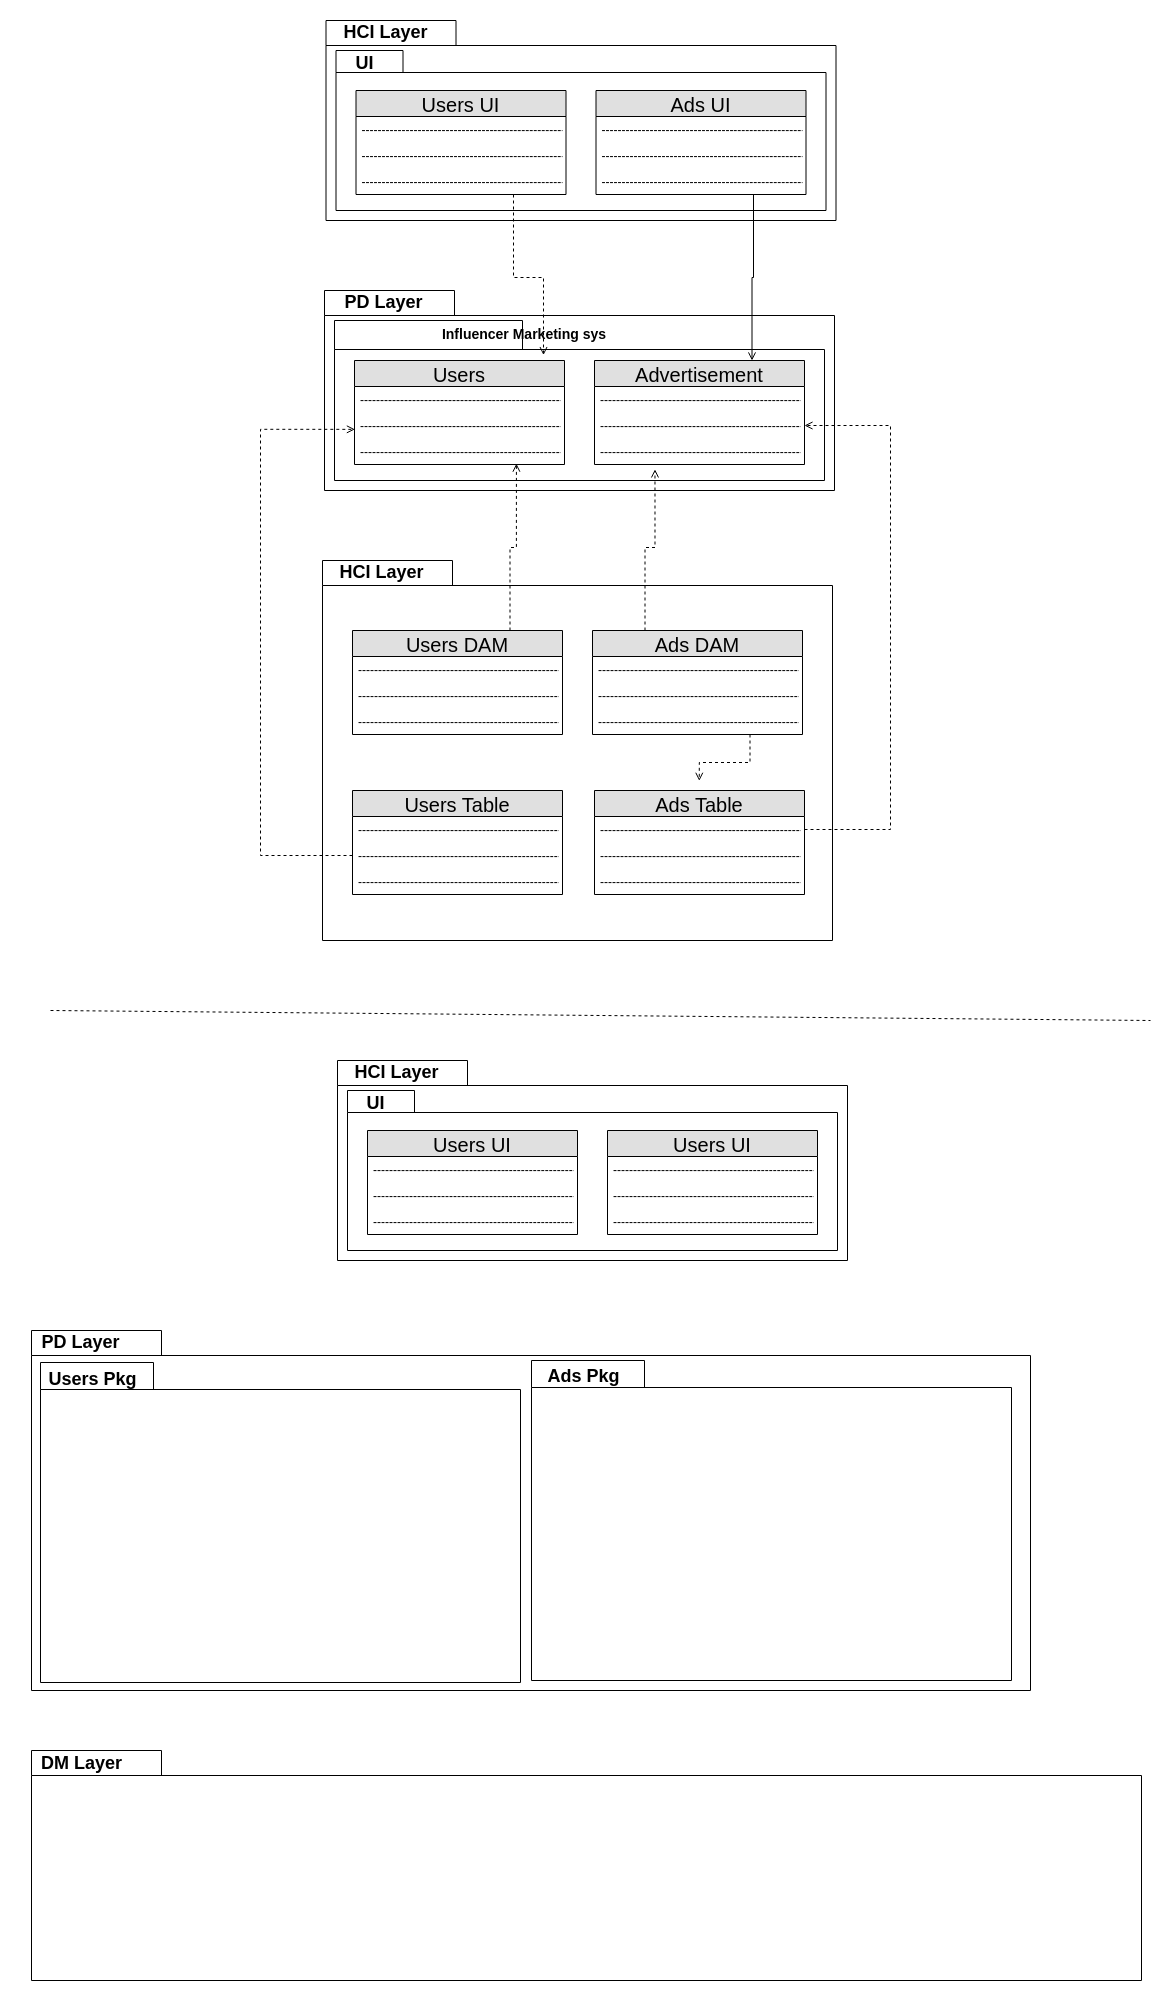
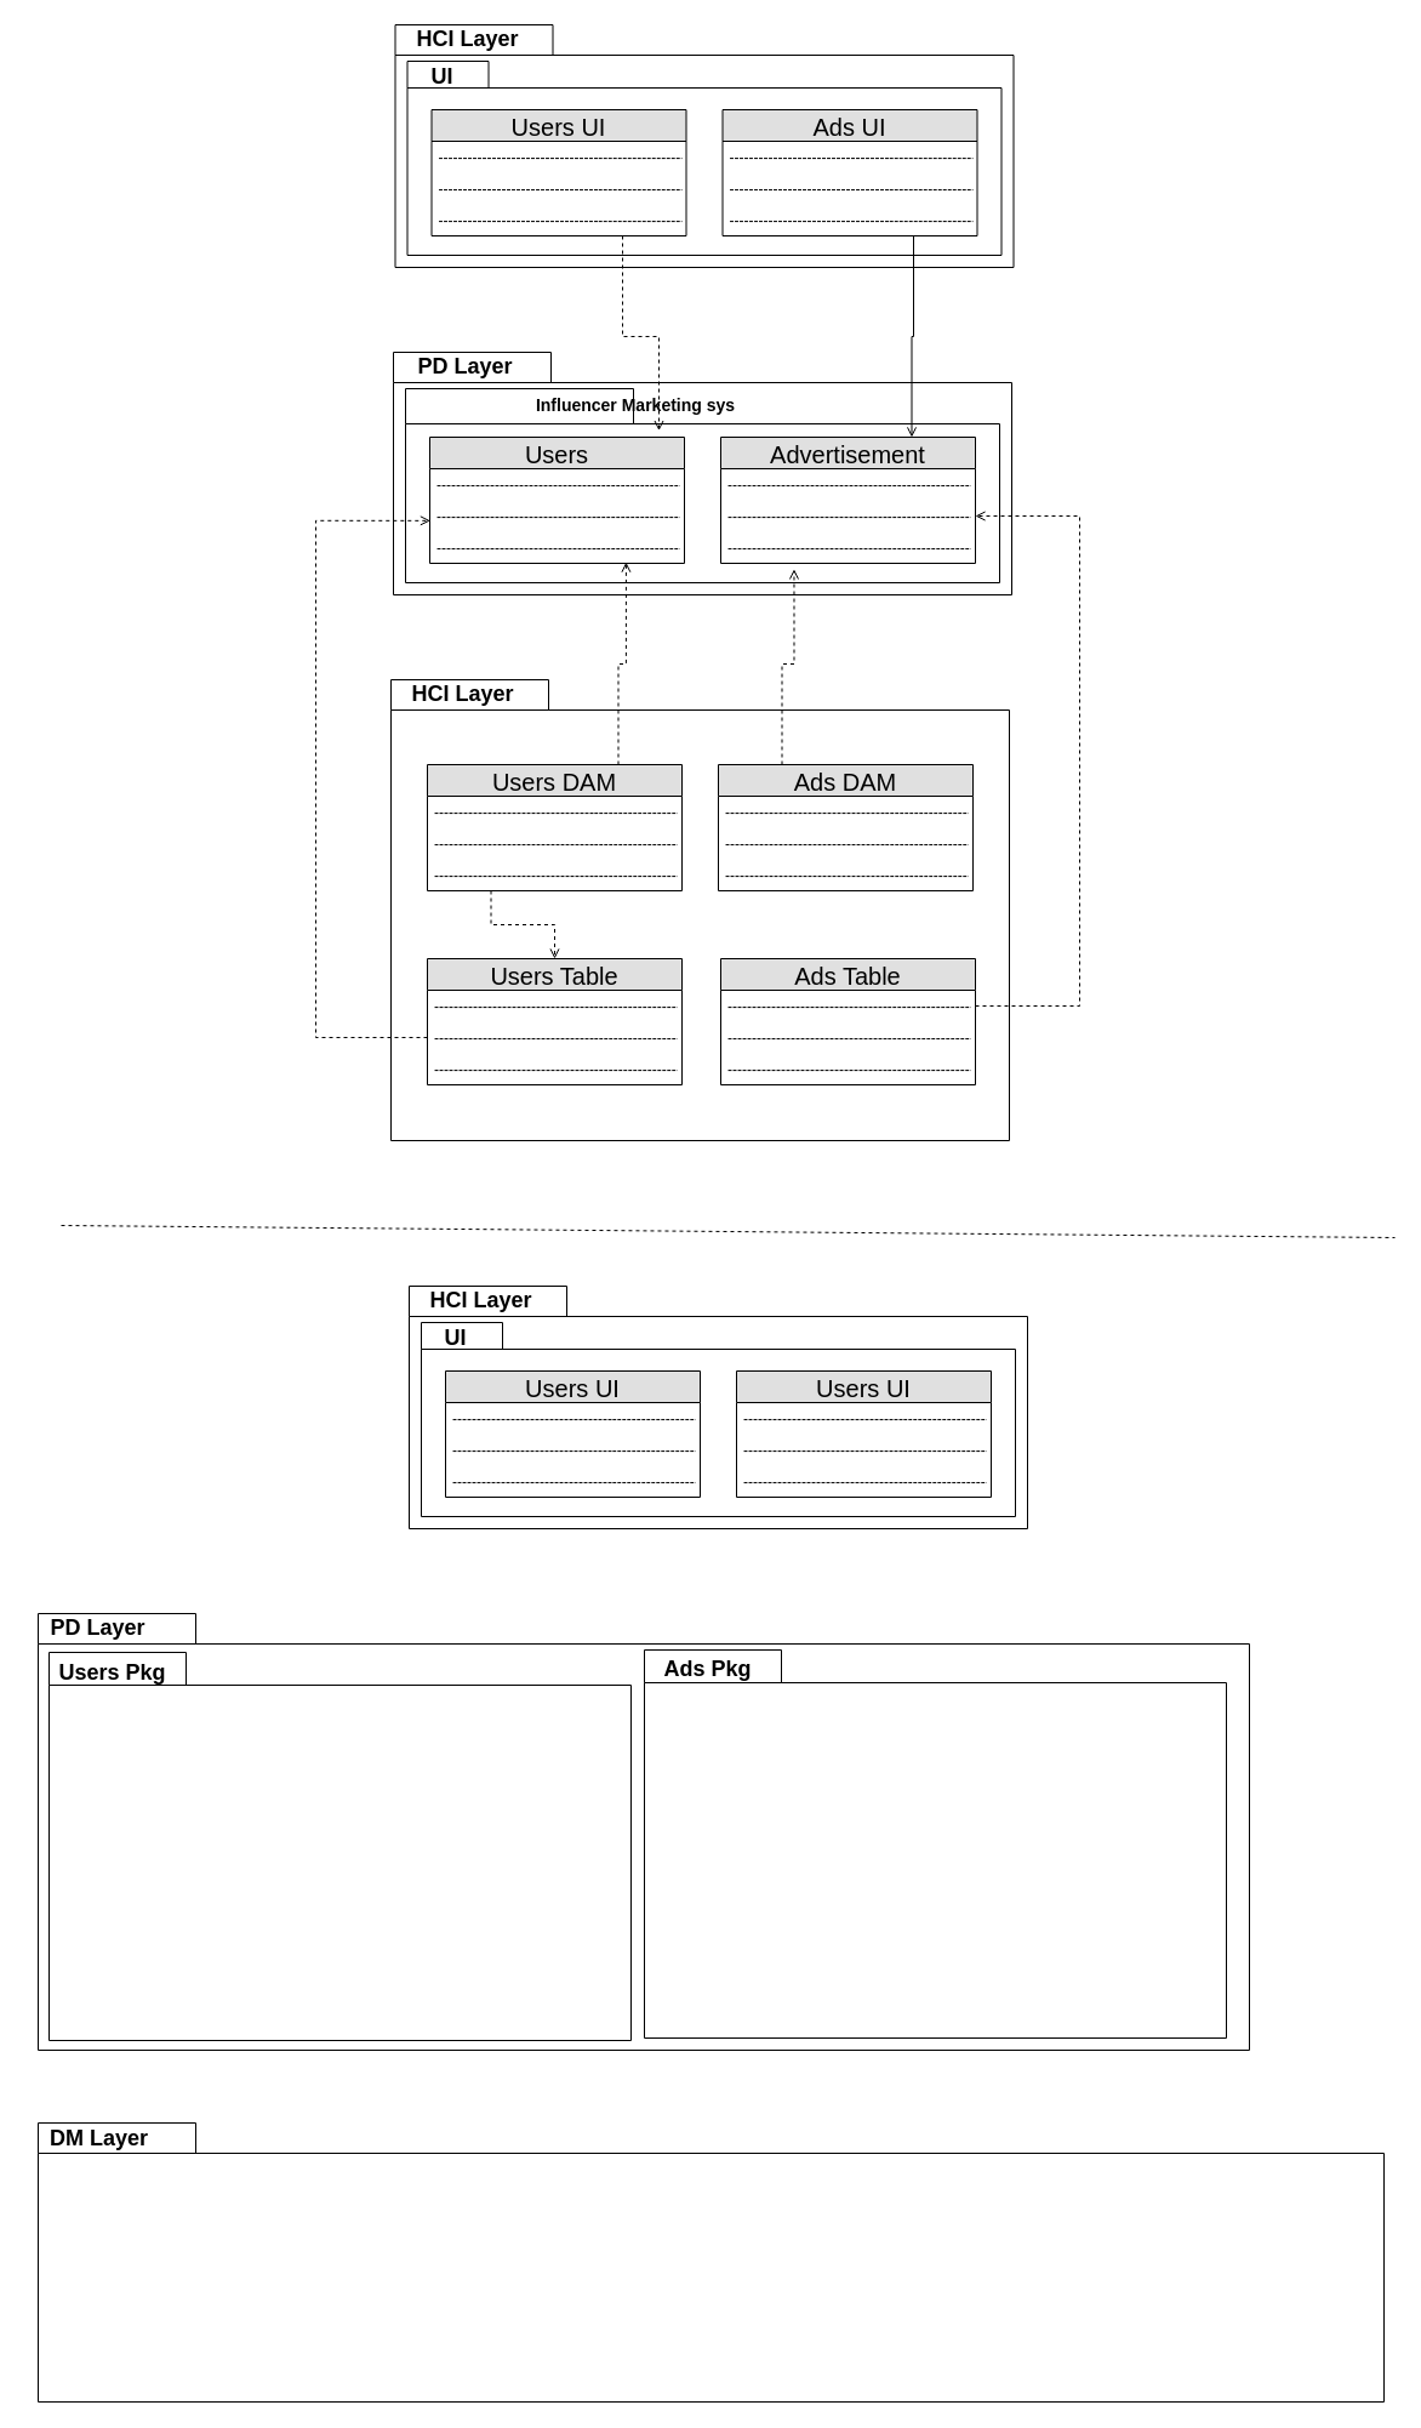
+ <mxCell id="30" style="edgeStyle=orthogonalEdgeStyle;rounded=0;orthogonalLoop=1;jettySize=auto;html=1;exitX=0.25;exitY=1;exitDx=0;exitDy=0;entryX=0.5;entryY=0;entryDx=0;entryDy=0;dashed=1;endArrow=open;endFill=0;fontSize=20;" edge="1" parent="1" source="32" target="42"><mxGeometry relative="1" as="geometry" /></mxCell>
- <mxCell id="36" style="edgeStyle=orthogonalEdgeStyle;rounded=0;orthogonalLoop=1;jettySize=auto;html=1;exitX=0.75;exitY=1;exitDx=0;exitDy=0;entryX=0.499;entryY=-0.093;entryDx=0;entryDy=0;entryPerimeter=0;dashed=1;endArrow=open;endFill=0;fontSize=20;" edge="1" parent="1" source="38" target="46"><mxGeometry relative="1" as="geometry" /></mxCell>
